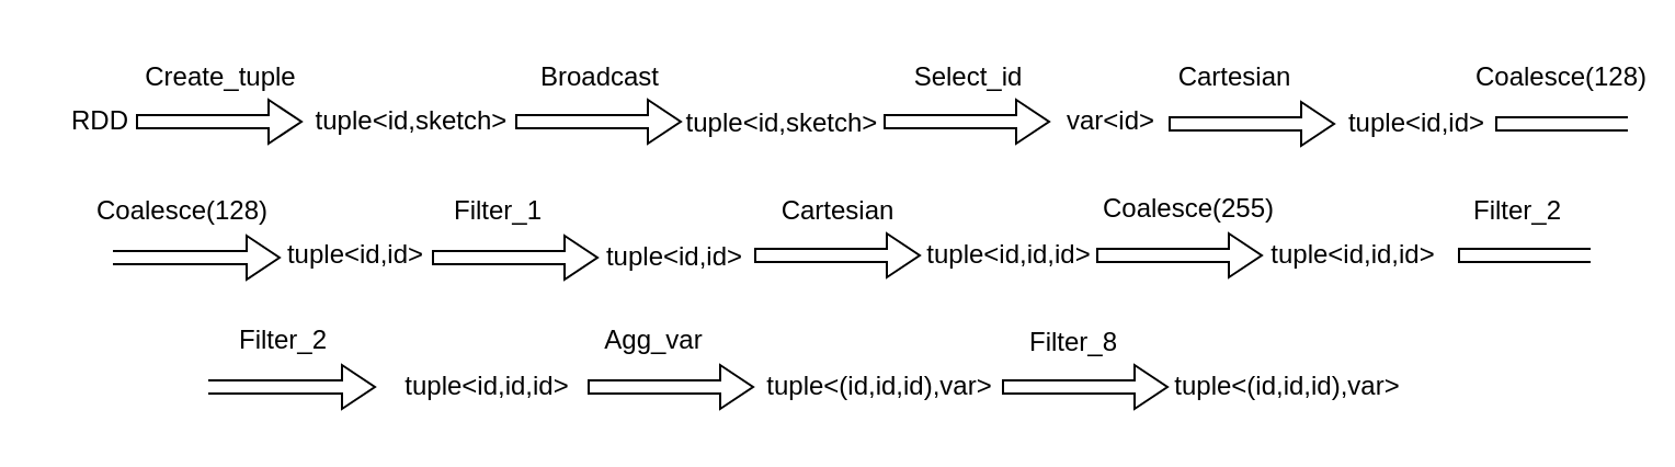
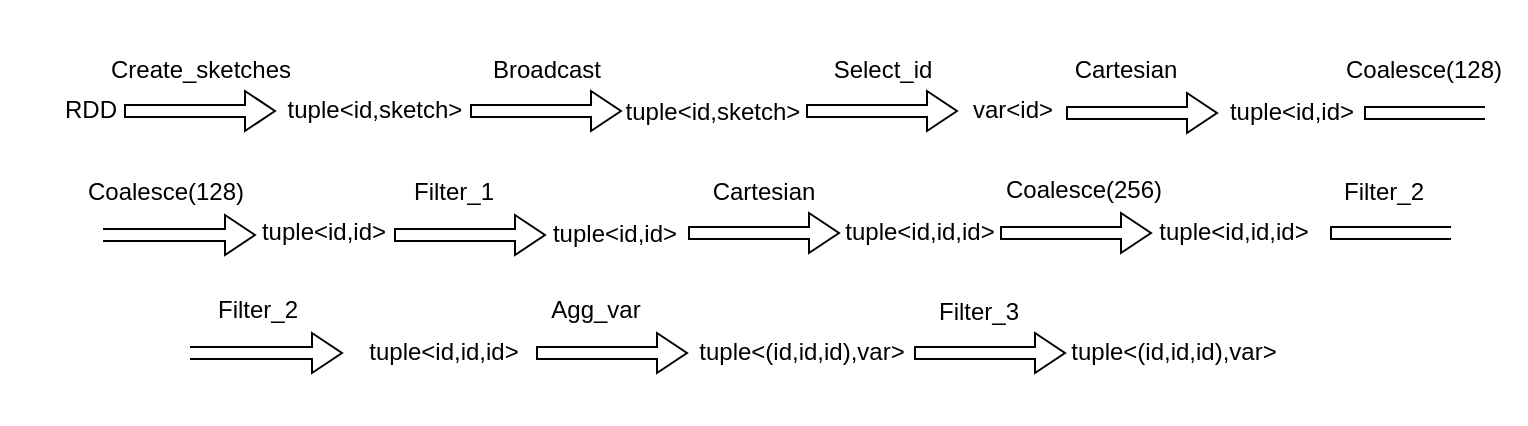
- <mxCell id="33" value="Create_tuple" style="text;html=1;align=center;verticalAlign=middle;resizable=0;points=[];autosize=1;strokeColor=none;fillColor=none;" parent="1" vertex="1"><mxGeometry x="44.5" y="20" width="110" height="30" as="geometry" /></mxCell>
+ <mxCell id="33" value="Create_sketches" style="text;html=1;align=center;verticalAlign=middle;resizable=0;points=[];autosize=1;strokeColor=none;fillColor=none;" parent="1" vertex="1"><mxGeometry x="44.5" y="20" width="110" height="30" as="geometry" /></mxCell>
- <mxCell id="12" value="Coalesce(255)" style="text;html=1;strokeColor=none;fillColor=none;align=center;verticalAlign=middle;whiteSpace=wrap;rounded=0;" parent="1" vertex="1"><mxGeometry x="511.5" y="80" width="60" height="30" as="geometry" /></mxCell>
+ <mxCell id="12" value="Coalesce(256)" style="text;html=1;strokeColor=none;fillColor=none;align=center;verticalAlign=middle;whiteSpace=wrap;rounded=0;" parent="1" vertex="1"><mxGeometry x="511.5" y="80" width="60" height="30" as="geometry" /></mxCell>
- <mxCell id="20" value="Filter_8" style="text;html=1;align=center;verticalAlign=middle;resizable=0;points=[];autosize=1;strokeColor=none;fillColor=none;" parent="1" vertex="1"><mxGeometry x="459" y="141" width="60" height="30" as="geometry" /></mxCell>
+ <mxCell id="20" value="Filter_3" style="text;html=1;align=center;verticalAlign=middle;resizable=0;points=[];autosize=1;strokeColor=none;fillColor=none;" parent="1" vertex="1"><mxGeometry x="459" y="141" width="60" height="30" as="geometry" /></mxCell>
